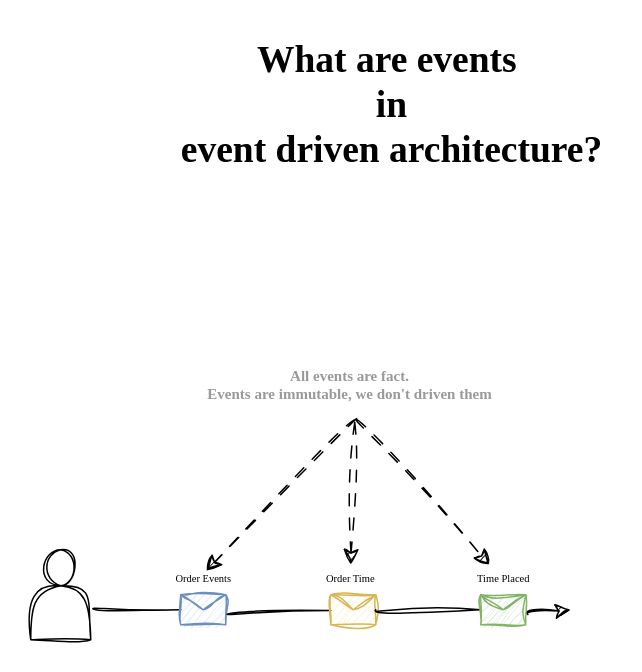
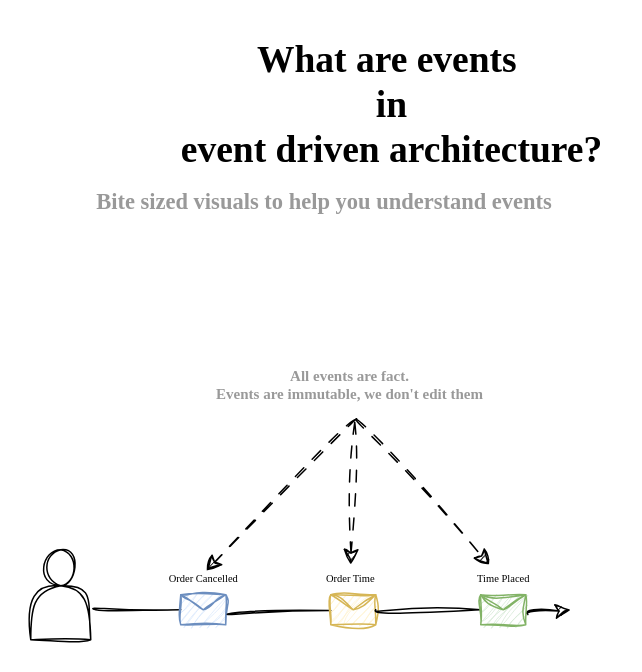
+ <mxCell id="3" value="Bite sized visuals to help you understand events" style="text;whiteSpace=wrap;html=1;spacing=0;labelBackgroundColor=none;fontColor=#999999;fontStyle=1;fontFamily=Indie Flower;fontSource=https%3A%2F%2Ffonts.googleapis.com%2Fcss%3Ffamily%3DIndie%2BFlower;fontSize=15;align=center;" vertex="1" parent="1"><mxGeometry x="26" y="120" width="380" height="20" as="geometry" /></mxCell>
- <mxCell id="18" value="All events are fact.&lt;div&gt;Events are immutable, we don't driven them&lt;/div&gt;" style="text;whiteSpace=wrap;html=1;spacing=0;labelBackgroundColor=none;fontColor=#999999;fontStyle=1;fontFamily=Indie Flower;fontSource=https://fonts.googleapis.com/css?family=Indie+Flower;fontSize=10;align=center;container=0;" vertex="1" parent="1"><mxGeometry x="138" y="240" width="190" height="30" as="geometry" /></mxCell>
+ <mxCell id="18" value="All events are fact.&lt;div&gt;Events are immutable, we don't edit them&lt;/div&gt;" style="text;whiteSpace=wrap;html=1;spacing=0;labelBackgroundColor=none;fontColor=#999999;fontStyle=1;fontFamily=Indie Flower;fontSource=https://fonts.googleapis.com/css?family=Indie+Flower;fontSize=10;align=center;container=0;" vertex="1" parent="1"><mxGeometry x="138" y="240" width="190" height="30" as="geometry" /></mxCell>
- <mxCell id="14" value="Order Events" style="text;html=1;align=center;verticalAlign=middle;resizable=0;points=[];autosize=1;strokeColor=none;fillColor=none;fontSize=7;fontFamily=Indie Flower;fontSource=https%3A%2F%2Ffonts.googleapis.com%2Fcss%3Ffamily%3DIndie%2BFlower;" vertex="1" parent="1"><mxGeometry x="103.5" y="376" width="63" height="20" as="geometry" /></mxCell>
+ <mxCell id="14" value="Order Cancelled" style="text;html=1;align=center;verticalAlign=middle;resizable=0;points=[];autosize=1;strokeColor=none;fillColor=none;fontSize=7;fontFamily=Indie Flower;fontSource=https%3A%2F%2Ffonts.googleapis.com%2Fcss%3Ffamily%3DIndie%2BFlower;" vertex="1" parent="1"><mxGeometry x="103.5" y="376" width="63" height="20" as="geometry" /></mxCell>
